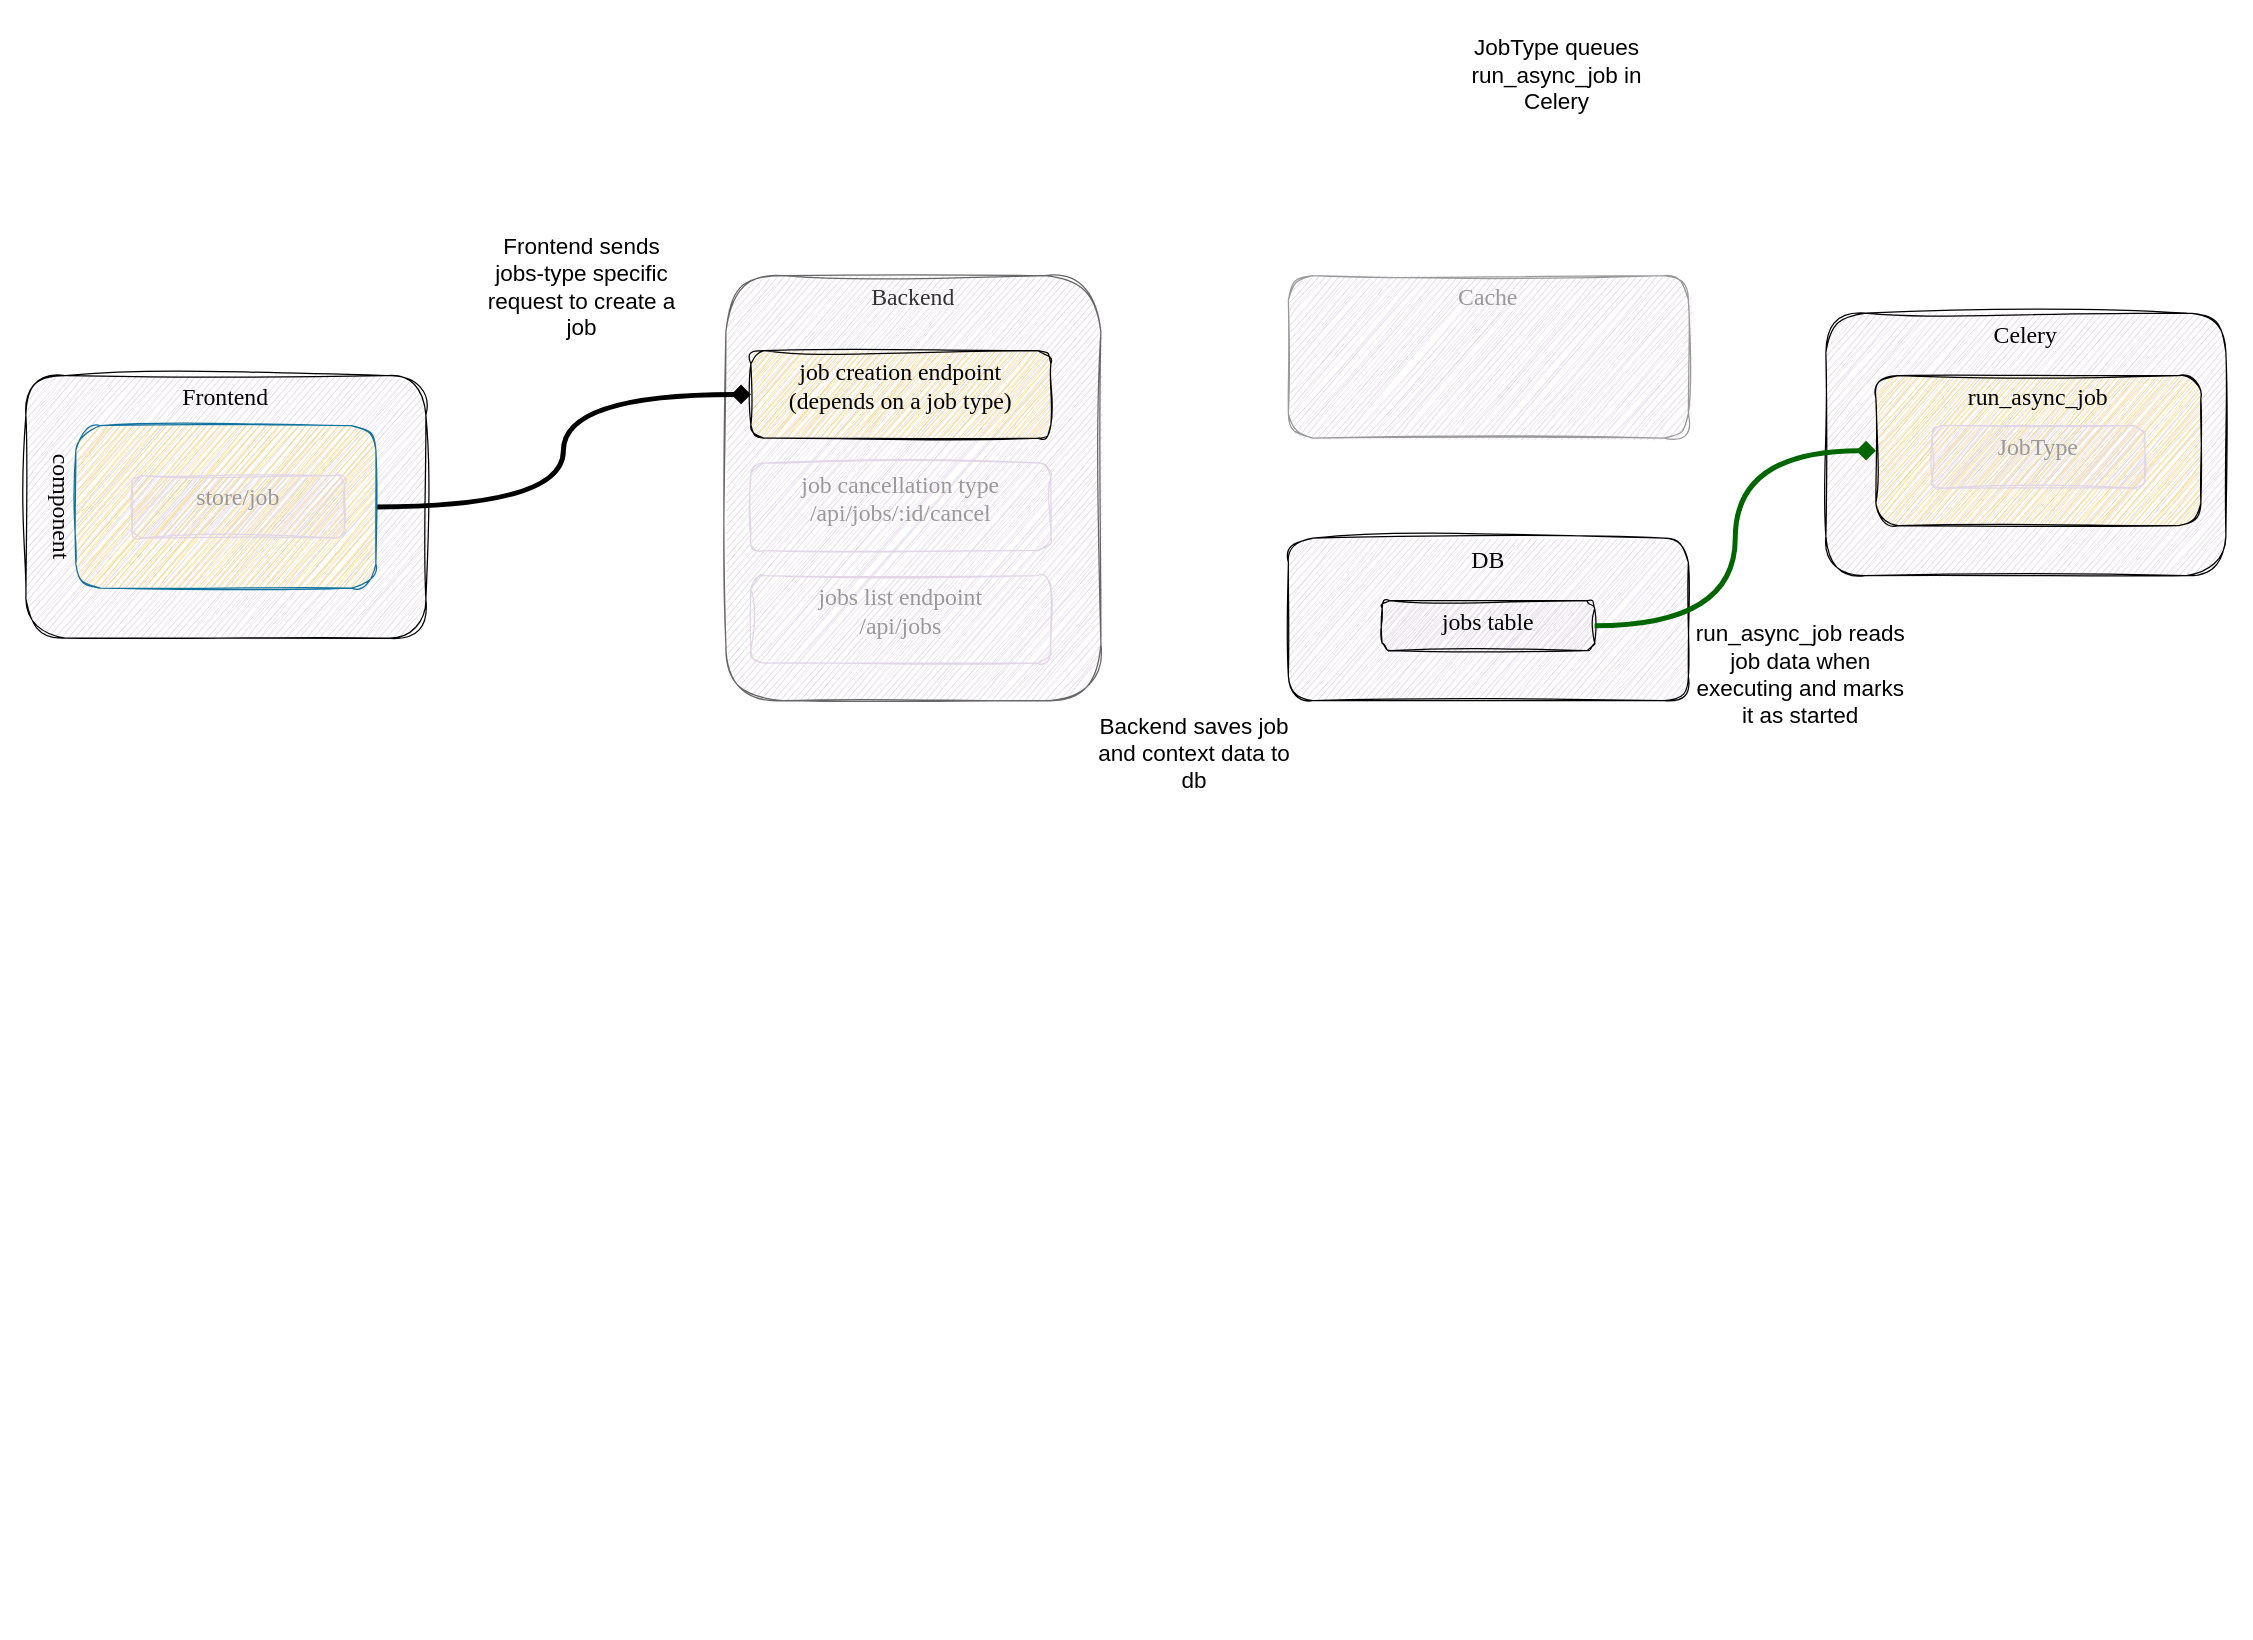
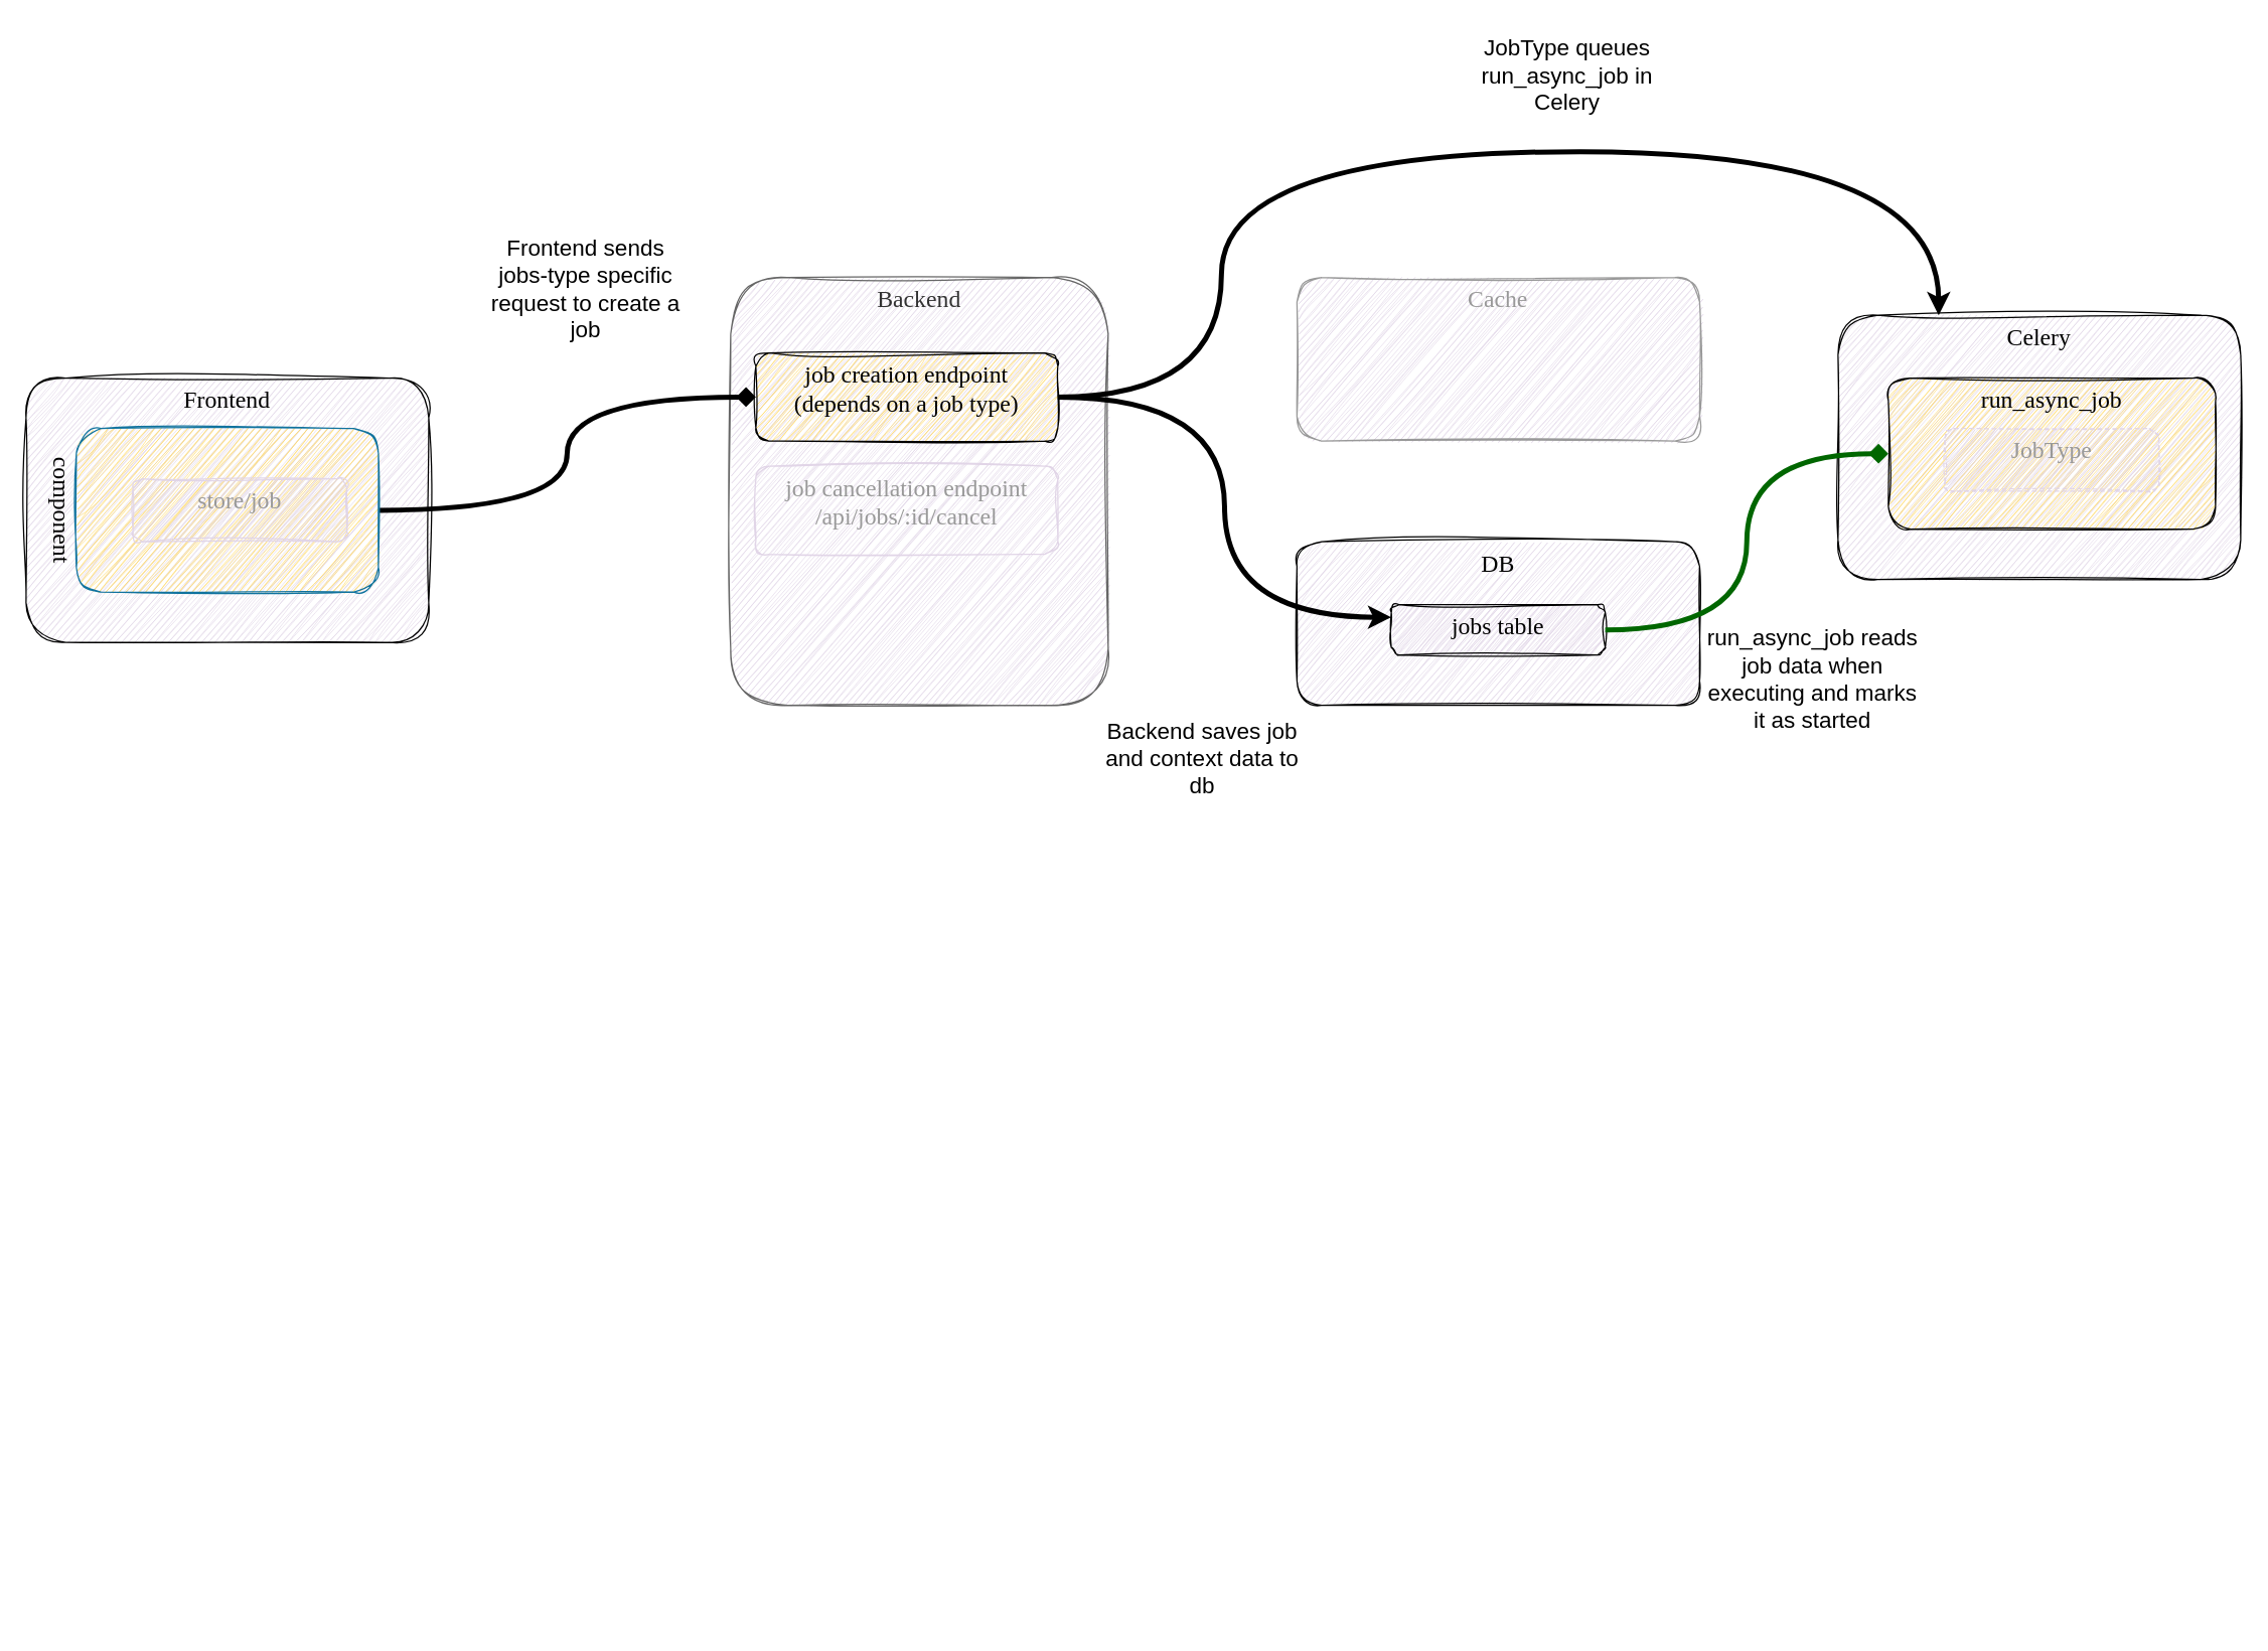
+ <mxCell id="20" value="" style="edgeStyle=orthogonalEdgeStyle;rounded=0;orthogonalLoop=1;jettySize=auto;html=1;curved=1;strokeWidth=4;entryX=0.25;entryY=0;entryDx=0;entryDy=0;" parent="1" source="6" target="15" edge="1"><mxGeometry relative="1" as="geometry"><mxPoint x="840" y="315" as="sourcePoint" /><mxPoint x="1460" y="280" as="targetPoint" /><Array as="points"><mxPoint x="970" y="315" /><mxPoint x="970" y="120" /><mxPoint x="1540" y="120" /></Array></mxGeometry></mxCell>
- <mxCell id="17" value="&lt;font face=&quot;Comic Sans MS&quot;&gt;JobType&lt;/font&gt;" style="rounded=1;whiteSpace=wrap;html=1;sketch=1;curveFitting=1;jiggle=2;verticalAlign=top;fillColor=#E1D5E7;fontSize=19;strokeColor=#E1D5E7;fontColor=#999999;" parent="1" vertex="1"><mxGeometry x="1545" y="340" width="170" height="50" as="geometry" /></mxCell>
+ <mxCell id="17" value="&lt;font face=&quot;Comic Sans MS&quot;&gt;JobType&lt;/font&gt;" style="rounded=1;whiteSpace=wrap;html=1;sketch=1;curveFitting=1;jiggle=2;verticalAlign=top;fillColor=#E1D5E7;fontSize=19;strokeColor=#E1D5E7;fontColor=#999999;dashed=1;" parent="1" vertex="1"><mxGeometry x="1545" y="340" width="170" height="50" as="geometry" /></mxCell>
+ <mxCell id="23" style="edgeStyle=orthogonalEdgeStyle;rounded=0;orthogonalLoop=1;jettySize=auto;html=1;entryX=0;entryY=0.25;entryDx=0;entryDy=0;curved=1;strokeWidth=4;" parent="1" source="6" target="22" edge="1"><mxGeometry relative="1" as="geometry" /></mxCell>
- <mxCell id="7" value="&lt;font face=&quot;Comic Sans MS&quot;&gt;job cancellation type&lt;br&gt;/api/jobs/:id/cancel&lt;/font&gt;" style="rounded=1;whiteSpace=wrap;html=1;sketch=1;curveFitting=1;jiggle=2;verticalAlign=top;fillColor=none;fontSize=19;align=center;labelPosition=center;verticalLabelPosition=middle;strokeColor=#E1D5E7;fontColor=#999999;" parent="1" vertex="1"><mxGeometry x="600" y="370" width="240" height="70" as="geometry" /></mxCell>
+ <mxCell id="7" value="&lt;font face=&quot;Comic Sans MS&quot;&gt;job cancellation endpoint&lt;br&gt;/api/jobs/:id/cancel&lt;/font&gt;" style="rounded=1;whiteSpace=wrap;html=1;sketch=1;curveFitting=1;jiggle=2;verticalAlign=top;fillColor=none;fontSize=19;align=center;labelPosition=center;verticalLabelPosition=middle;strokeColor=#E1D5E7;fontColor=#999999;" parent="1" vertex="1"><mxGeometry x="600" y="370" width="240" height="70" as="geometry" /></mxCell>
- <mxCell id="8" value="&lt;font face=&quot;Comic Sans MS&quot;&gt;jobs list endpoint&lt;br&gt;/api/jobs&lt;/font&gt;" style="rounded=1;whiteSpace=wrap;html=1;sketch=1;curveFitting=1;jiggle=2;verticalAlign=top;fillColor=none;fontSize=19;align=center;labelPosition=center;verticalLabelPosition=middle;strokeColor=#E1D5E7;fontColor=#999999;" parent="1" vertex="1"><mxGeometry x="600" y="460" width="240" height="70" as="geometry" /></mxCell>
